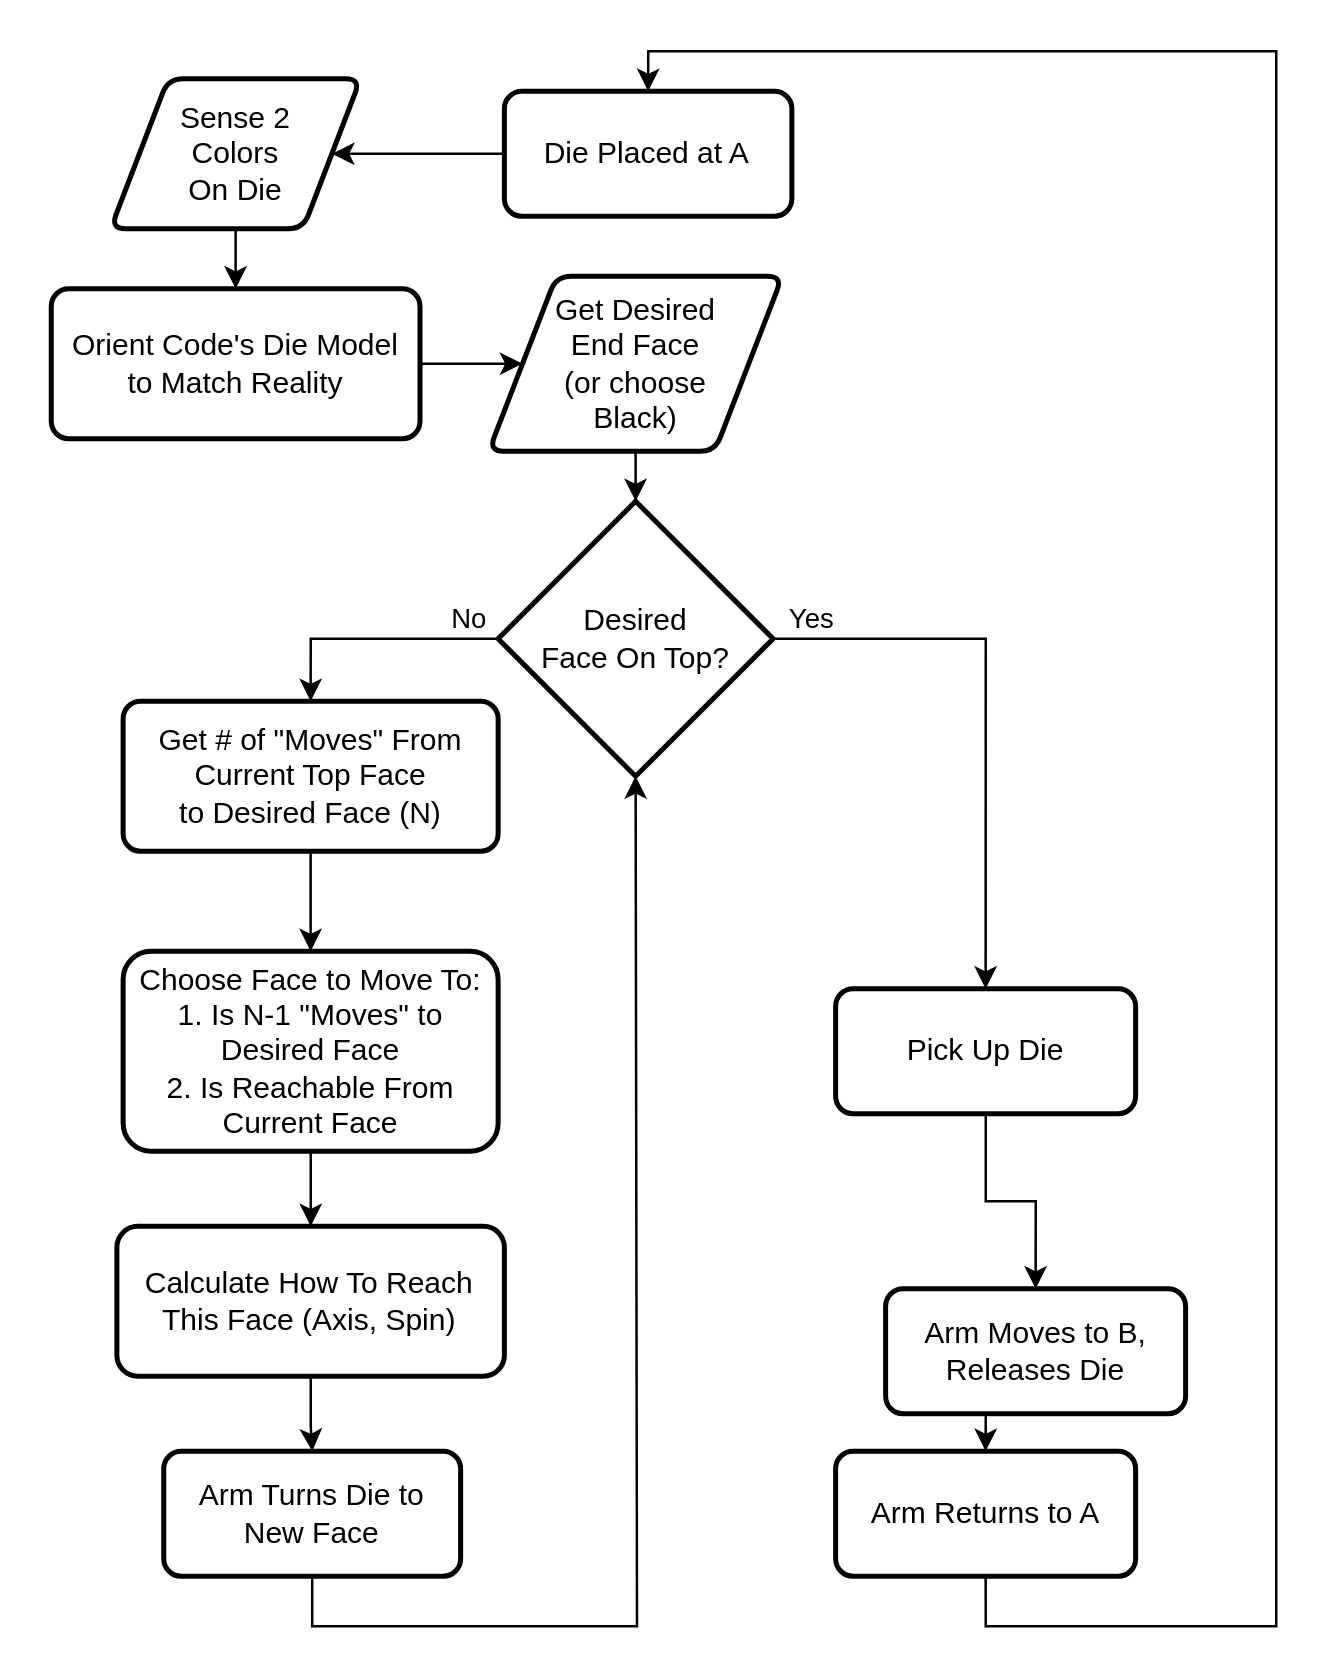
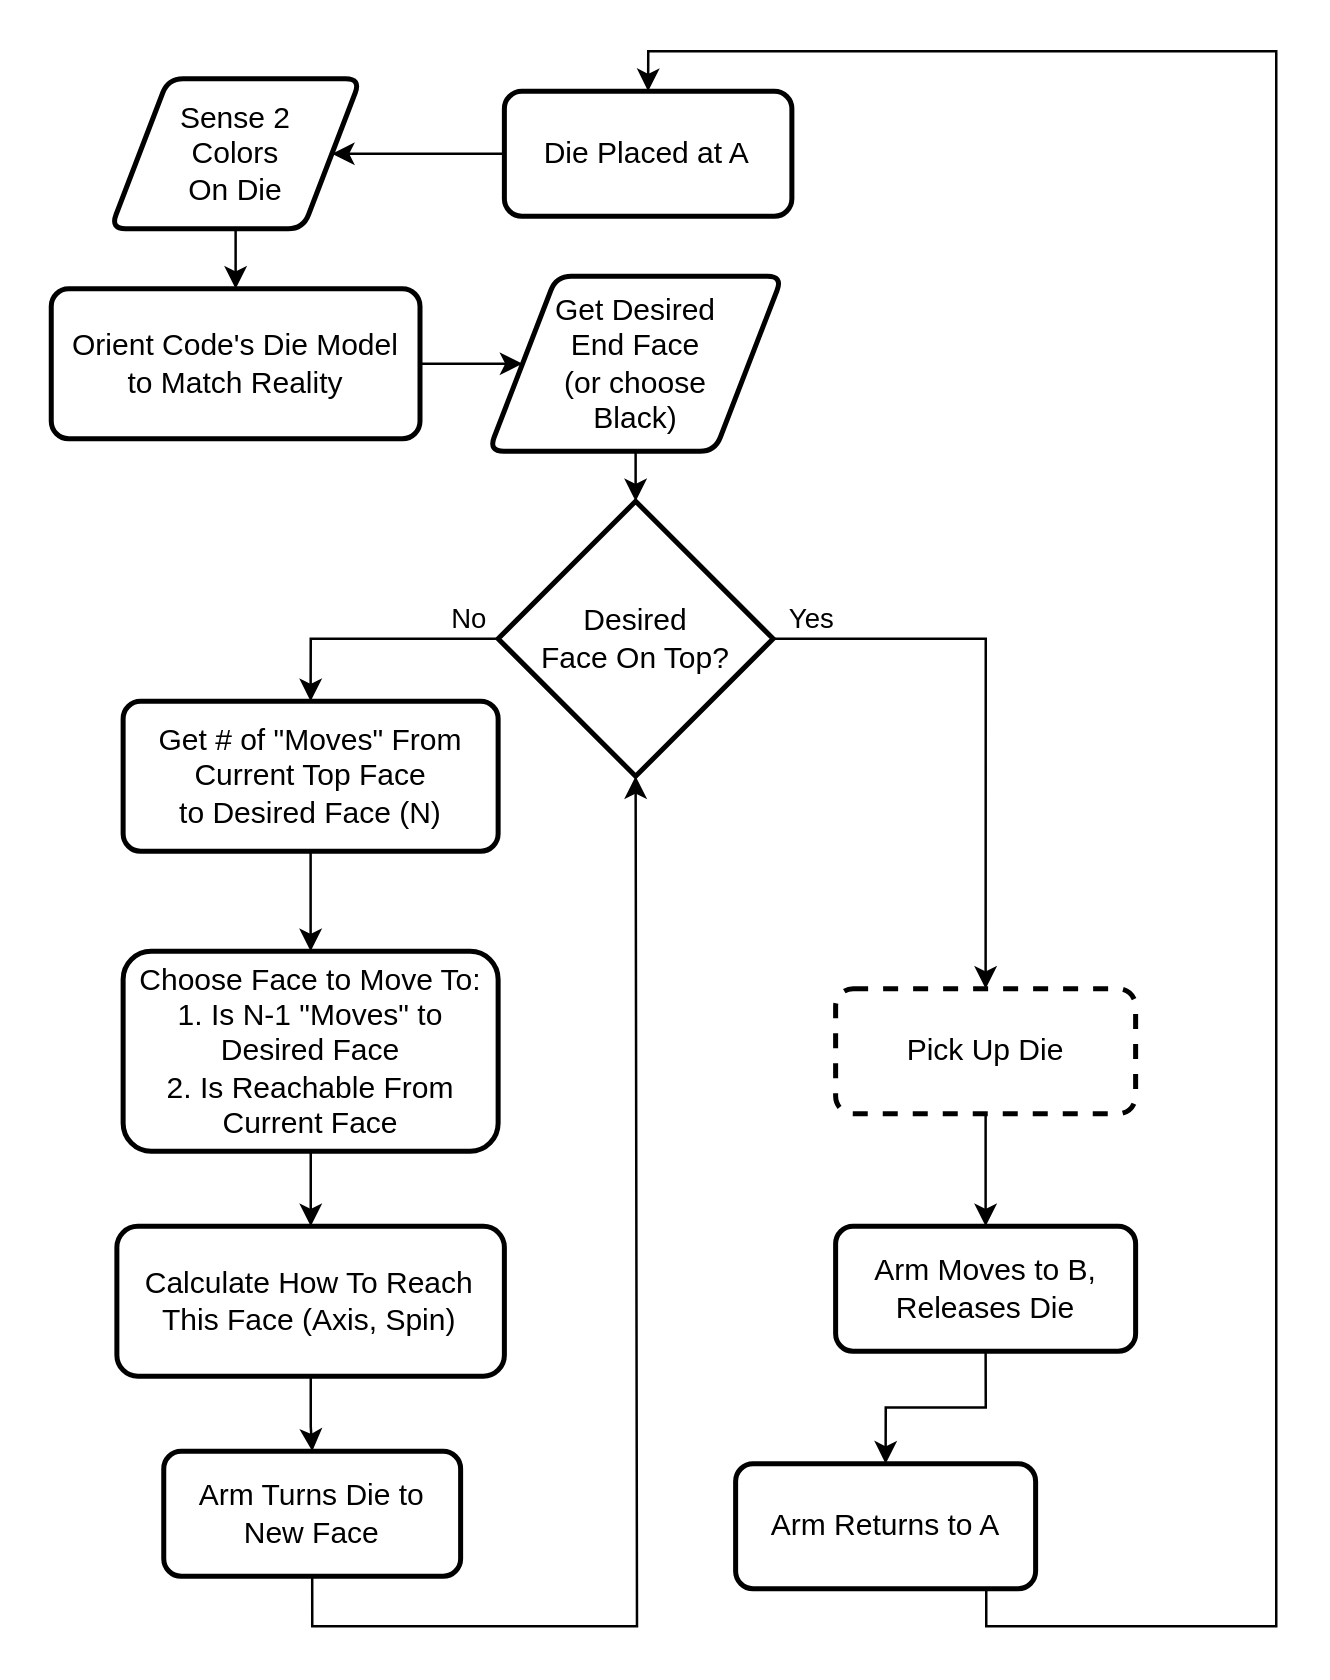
- <mxCell id="9" value="Pick Up Die" style="rounded=1;whiteSpace=wrap;html=1;absoluteArcSize=1;arcSize=14;strokeWidth=2;" parent="1" vertex="1"><mxGeometry x="333.75" y="395" width="120" height="50" as="geometry" /></mxCell>
+ <mxCell id="9" value="Pick Up Die" style="rounded=1;whiteSpace=wrap;html=1;absoluteArcSize=1;arcSize=14;strokeWidth=2;dashed=1;" parent="1" vertex="1"><mxGeometry x="333.75" y="395" width="120" height="50" as="geometry" /></mxCell>
- <mxCell id="26" value="Arm Moves to B,&lt;br&gt;Releases Die" style="rounded=1;whiteSpace=wrap;html=1;absoluteArcSize=1;arcSize=14;strokeWidth=2;" parent="1" vertex="1"><mxGeometry x="353.75" y="515" width="120" height="50" as="geometry" /></mxCell>
+ <mxCell id="26" value="Arm Moves to B,&lt;br&gt;Releases Die" style="rounded=1;whiteSpace=wrap;html=1;absoluteArcSize=1;arcSize=14;strokeWidth=2;" parent="1" vertex="1"><mxGeometry x="333.75" y="490" width="120" height="50" as="geometry" /></mxCell>
- <mxCell id="7" value="Arm Returns to A" style="rounded=1;whiteSpace=wrap;html=1;absoluteArcSize=1;arcSize=14;strokeWidth=2;" parent="1" vertex="1"><mxGeometry x="333.75" y="580" width="120" height="50" as="geometry" /></mxCell>
+ <mxCell id="7" value="Arm Returns to A" style="rounded=1;whiteSpace=wrap;html=1;absoluteArcSize=1;arcSize=14;strokeWidth=2;" parent="1" vertex="1"><mxGeometry x="293.75" y="585" width="120" height="50" as="geometry" /></mxCell>
